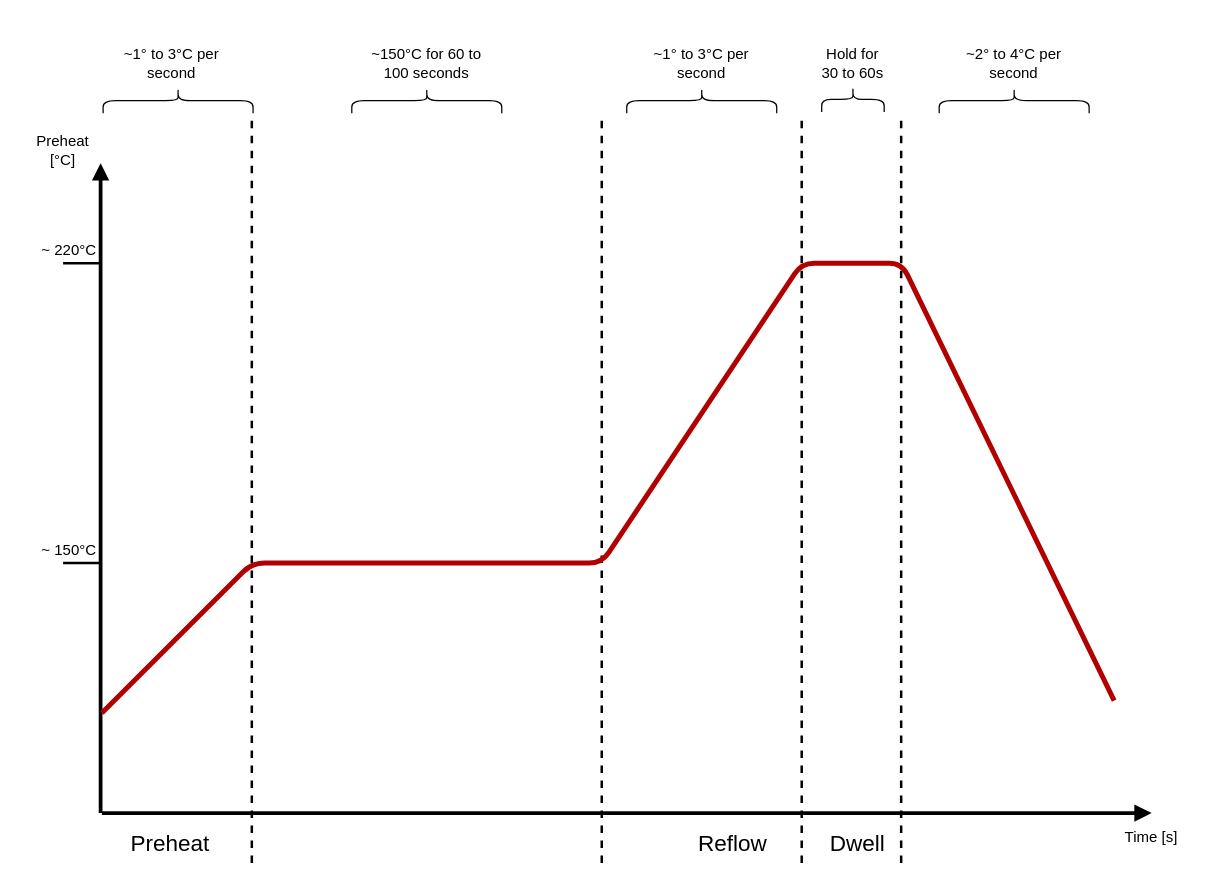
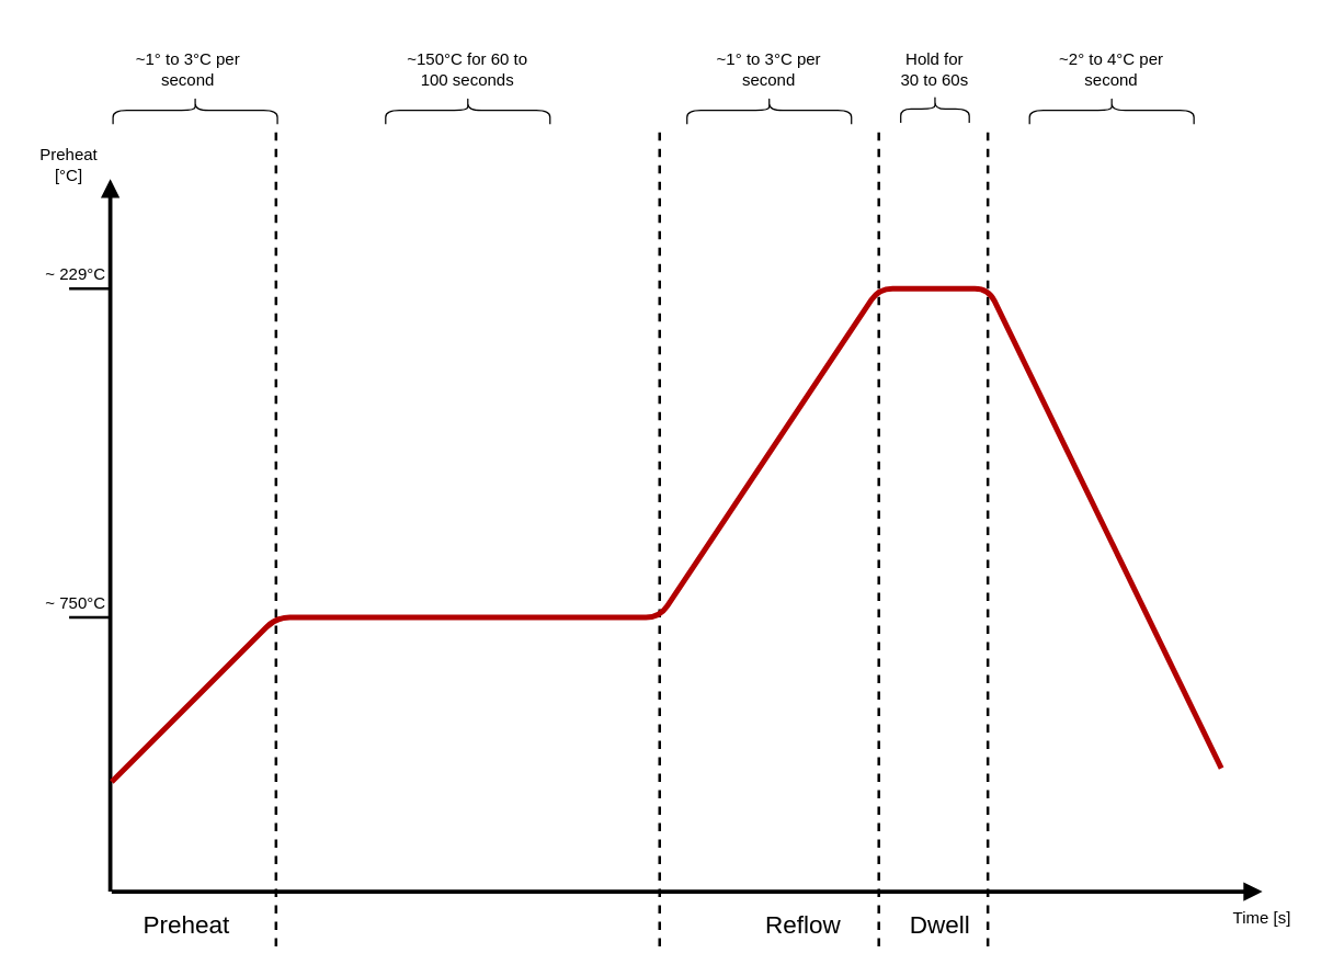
- <mxCell id="14" value="~ 220°C" style="text;html=1;strokeColor=none;fillColor=none;align=center;verticalAlign=middle;whiteSpace=wrap;rounded=0;" vertex="1" parent="1"><mxGeometry x="30" y="190" width="50" height="20" as="geometry" /></mxCell>
+ <mxCell id="14" value="~ 229°C" style="text;html=1;strokeColor=none;fillColor=none;align=center;verticalAlign=middle;whiteSpace=wrap;rounded=0;" vertex="1" parent="1"><mxGeometry x="30" y="190" width="50" height="20" as="geometry" /></mxCell>
- <mxCell id="15" value="~ 150°C" style="text;html=1;strokeColor=none;fillColor=none;align=center;verticalAlign=middle;whiteSpace=wrap;rounded=0;" vertex="1" parent="1"><mxGeometry x="30" y="430" width="50" height="20" as="geometry" /></mxCell>
+ <mxCell id="15" value="~ 750°C" style="text;html=1;strokeColor=none;fillColor=none;align=center;verticalAlign=middle;whiteSpace=wrap;rounded=0;" vertex="1" parent="1"><mxGeometry x="30" y="430" width="50" height="20" as="geometry" /></mxCell>
